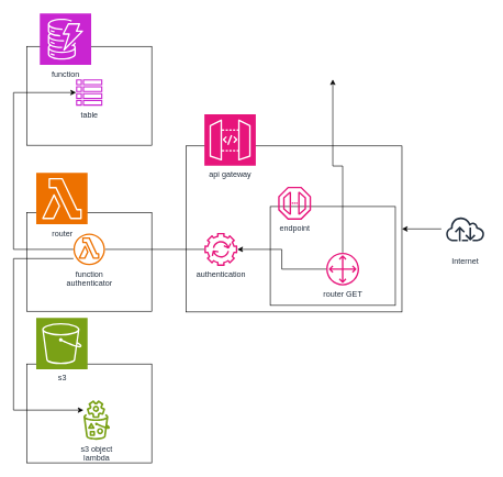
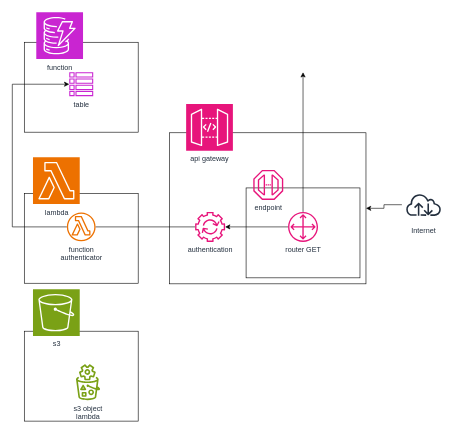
- <mxCell id="23" value="Internet" style="sketch=0;outlineConnect=0;fontColor=#232F3E;gradientColor=none;strokeColor=#232F3E;fillColor=#ffffff;dashed=0;verticalLabelPosition=bottom;verticalAlign=top;align=center;html=1;fontSize=12;fontStyle=0;aspect=fixed;shape=mxgraph.aws4.resourceIcon;resIcon=mxgraph.aws4.internet;" vertex="1" parent="1"><mxGeometry x="670" y="311" width="72" height="72" as="geometry" /></mxCell>
+ <mxCell id="23" value="Internet" style="sketch=0;outlineConnect=0;fontColor=#232F3E;gradientColor=none;strokeColor=#232F3E;fillColor=#ffffff;dashed=0;verticalLabelPosition=bottom;verticalAlign=top;align=center;html=1;fontSize=12;fontStyle=0;aspect=fixed;shape=mxgraph.aws4.resourceIcon;resIcon=mxgraph.aws4.internet;" vertex="1" parent="1"><mxGeometry x="670" y="311" width="72" height="60" as="geometry" /></mxCell>
- <mxCell id="12" value="router" style="sketch=0;points=[[0,0,0],[0.25,0,0],[0.5,0,0],[0.75,0,0],[1,0,0],[0,1,0],[0.25,1,0],[0.5,1,0],[0.75,1,0],[1,1,0],[0,0.25,0],[0,0.5,0],[0,0.75,0],[1,0.25,0],[1,0.5,0],[1,0.75,0]];outlineConnect=0;fontColor=#232F3E;fillColor=#ED7100;strokeColor=#ffffff;dashed=0;verticalLabelPosition=bottom;verticalAlign=top;align=center;html=1;fontSize=12;fontStyle=0;aspect=fixed;shape=mxgraph.aws4.resourceIcon;resIcon=mxgraph.aws4.lambda;" vertex="1" parent="1"><mxGeometry x="54.5" y="262" width="78" height="78" as="geometry" /></mxCell>
+ <mxCell id="12" value="lambda" style="sketch=0;points=[[0,0,0],[0.25,0,0],[0.5,0,0],[0.75,0,0],[1,0,0],[0,1,0],[0.25,1,0],[0.5,1,0],[0.75,1,0],[1,1,0],[0,0.25,0],[0,0.5,0],[0,0.75,0],[1,0.25,0],[1,0.5,0],[1,0.75,0]];outlineConnect=0;fontColor=#232F3E;fillColor=#ED7100;strokeColor=#ffffff;dashed=0;verticalLabelPosition=bottom;verticalAlign=top;align=center;html=1;fontSize=12;fontStyle=0;aspect=fixed;shape=mxgraph.aws4.resourceIcon;resIcon=mxgraph.aws4.lambda;" vertex="1" parent="1"><mxGeometry x="54.5" y="262" width="78" height="78" as="geometry" /></mxCell>
- <mxCell id="16" value="authentication" style="sketch=0;outlineConnect=0;fontColor=#232F3E;gradientColor=none;fillColor=#E7157B;strokeColor=none;dashed=0;verticalLabelPosition=bottom;verticalAlign=top;align=center;html=1;fontSize=12;fontStyle=0;aspect=fixed;pointerEvents=1;shape=mxgraph.aws4.automation;" vertex="1" parent="1"><mxGeometry x="310" y="353" width="50" height="50" as="geometry" /></mxCell>
+ <mxCell id="16" value="authentication" style="sketch=0;outlineConnect=0;fontColor=#232F3E;gradientColor=none;fillColor=#E7157B;strokeColor=none;dashed=0;verticalLabelPosition=bottom;verticalAlign=top;align=center;html=1;fontSize=12;fontStyle=0;aspect=fixed;pointerEvents=1;shape=mxgraph.aws4.automation;" vertex="1" parent="1"><mxGeometry x="325" y="353" width="50" height="50" as="geometry" /></mxCell>
- <mxCell id="11" value="router GET" style="sketch=0;outlineConnect=0;fontColor=#232F3E;gradientColor=none;fillColor=#E7157B;strokeColor=none;dashed=0;verticalLabelPosition=bottom;verticalAlign=top;align=center;html=1;fontSize=12;fontStyle=0;aspect=fixed;pointerEvents=1;shape=mxgraph.aws4.customer_gateway;" vertex="1" parent="1"><mxGeometry x="495" y="383" width="50" height="50" as="geometry" /></mxCell>
+ <mxCell id="11" value="router GET" style="sketch=0;outlineConnect=0;fontColor=#232F3E;gradientColor=none;fillColor=#E7157B;strokeColor=none;dashed=0;verticalLabelPosition=bottom;verticalAlign=top;align=center;html=1;fontSize=12;fontStyle=0;aspect=fixed;pointerEvents=1;shape=mxgraph.aws4.customer_gateway;" vertex="1" parent="1"><mxGeometry x="480" y="353" width="50" height="50" as="geometry" /></mxCell>
- <mxCell id="17" style="edgeStyle=orthogonalEdgeStyle;rounded=0;orthogonalLoop=1;jettySize=auto;html=1;" edge="1" parent="1" source="19" target="13"><mxGeometry relative="1" as="geometry"><mxPoint x="-20" y="430" as="sourcePoint" /><mxPoint x="-30" y="672" as="targetPoint" /><Array as="points"><mxPoint x="20" y="392" /><mxPoint x="20" y="622" /></Array></mxGeometry></mxCell>
